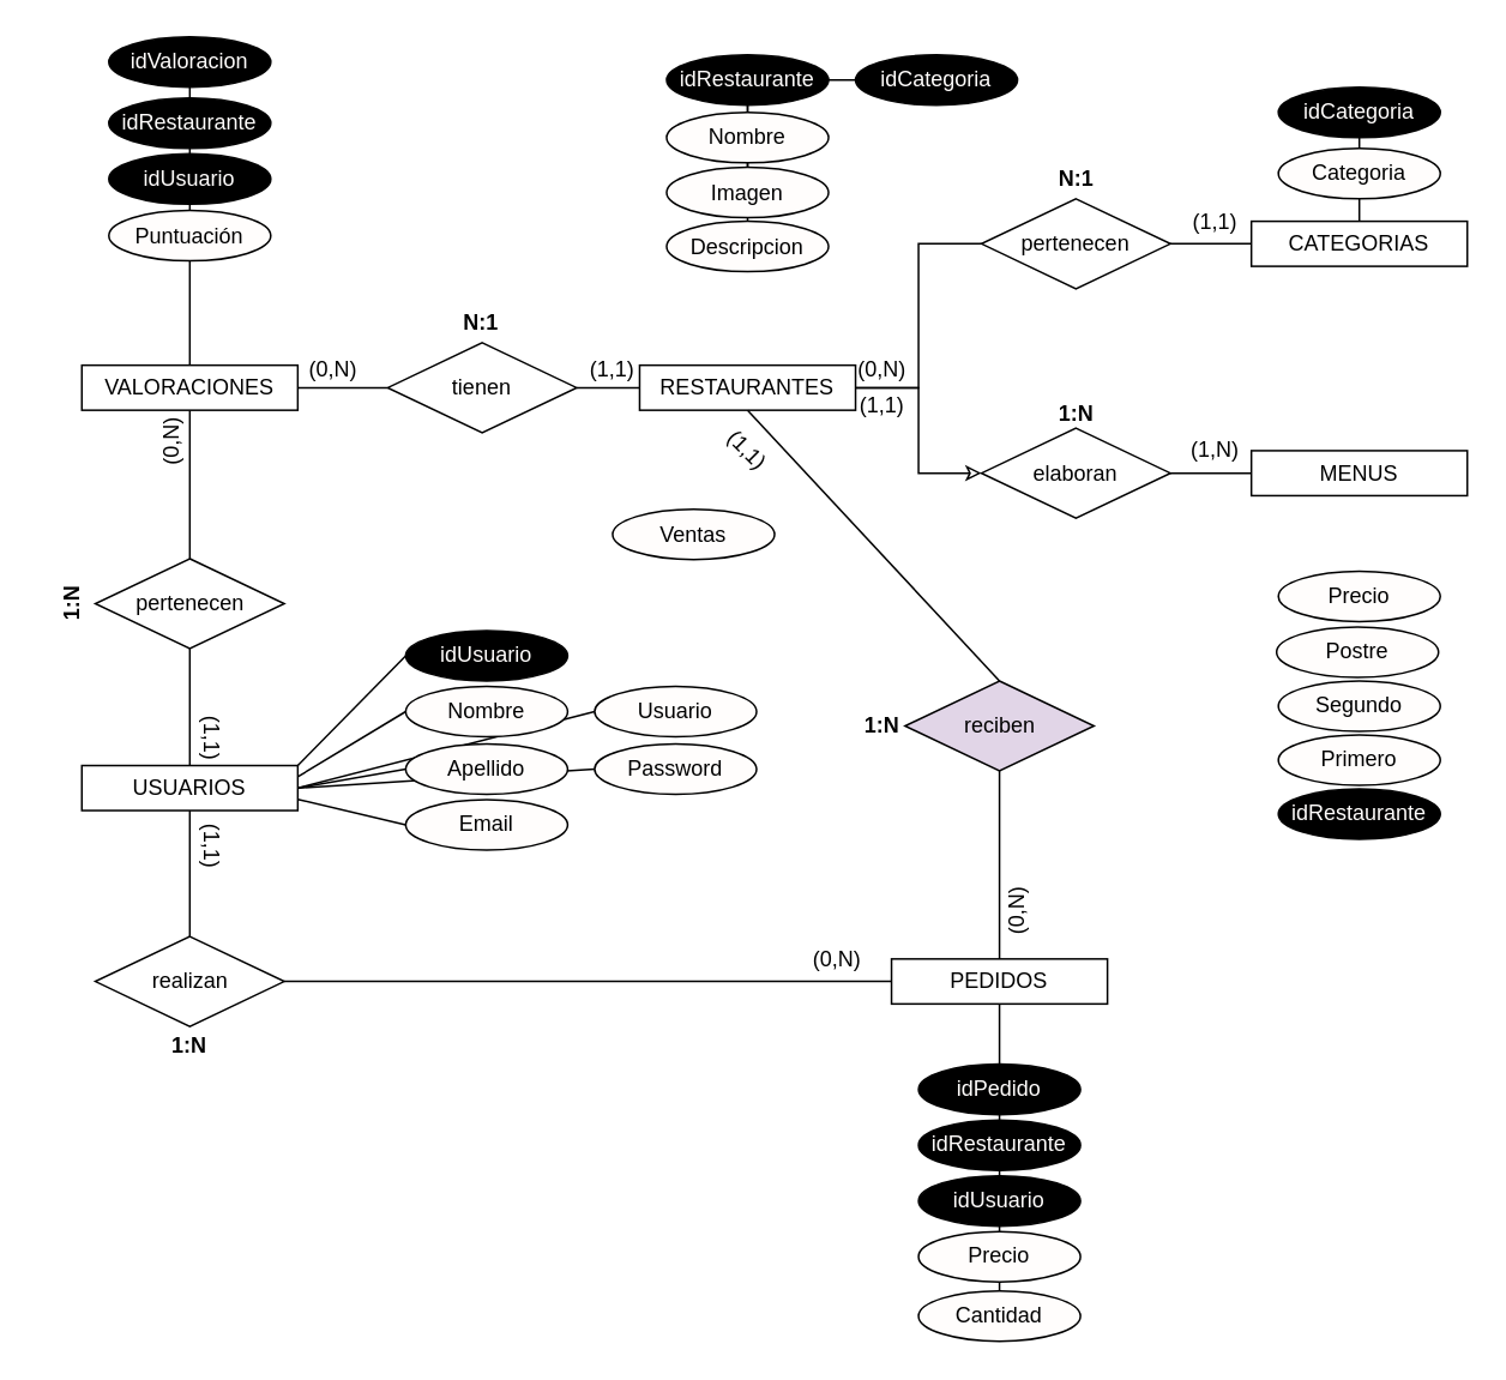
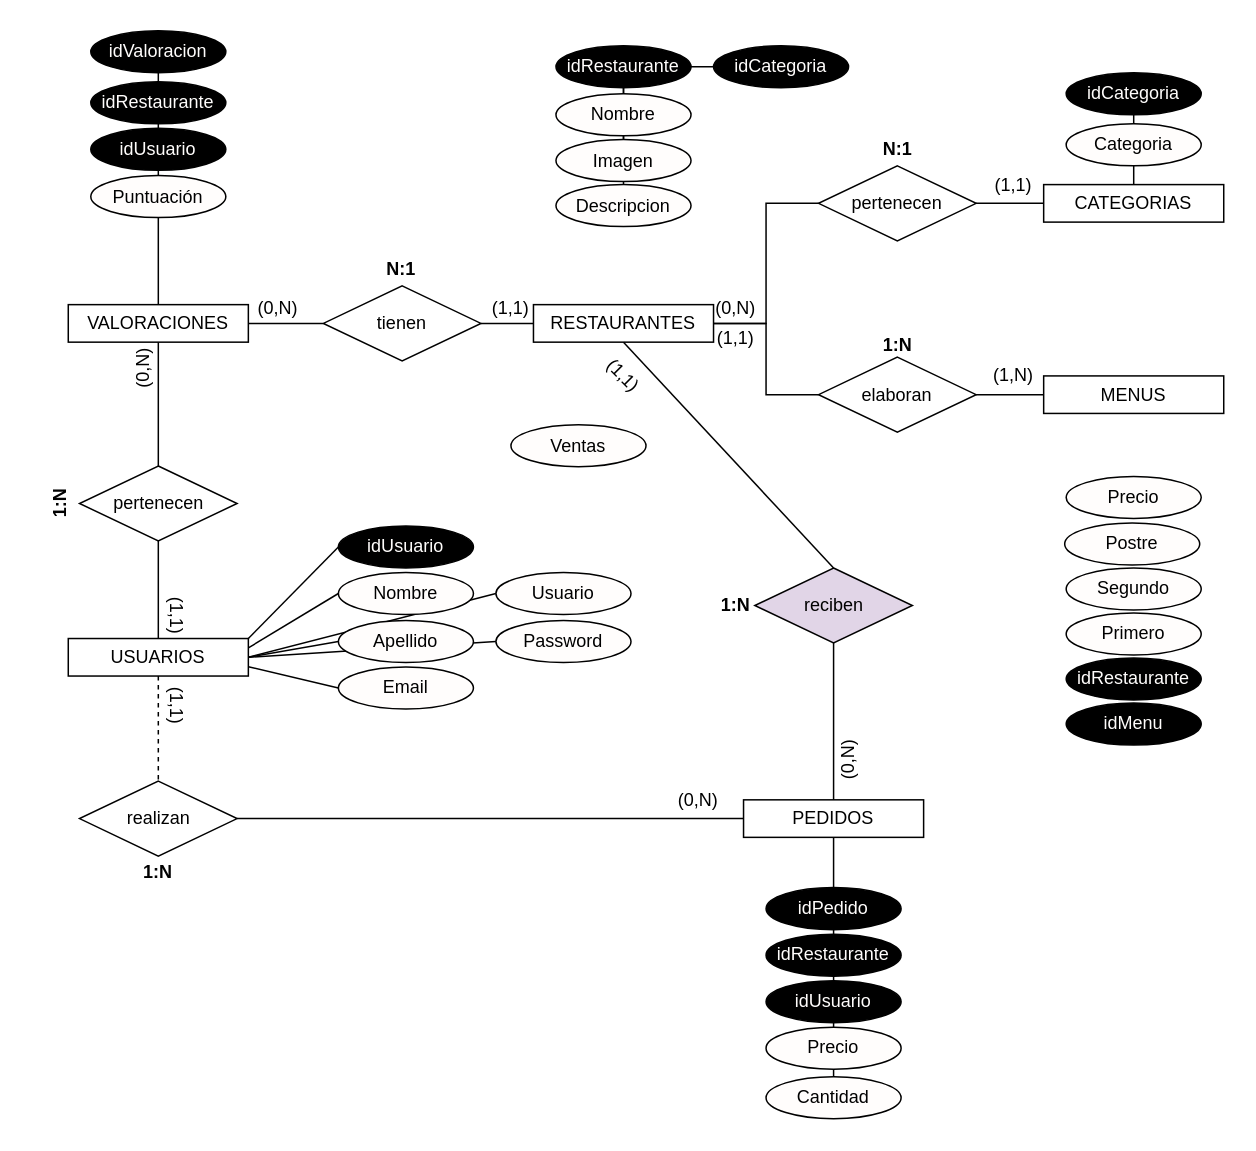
- <mxCell id="8" style="edgeStyle=orthogonalEdgeStyle;rounded=0;orthogonalLoop=1;jettySize=auto;html=1;entryX=0;entryY=0.5;entryDx=0;entryDy=0;endArrow=classic;endFill=0;" parent="1" source="10" target="25" edge="1"><mxGeometry relative="1" as="geometry" /></mxCell>
+ <mxCell id="8" style="edgeStyle=orthogonalEdgeStyle;rounded=0;orthogonalLoop=1;jettySize=auto;html=1;entryX=0;entryY=0.5;entryDx=0;entryDy=0;endArrow=none;endFill=0;" parent="1" source="10" target="25" edge="1"><mxGeometry relative="1" as="geometry" /></mxCell>
+ <mxCell id="59" value="idMenu" style="ellipse;whiteSpace=wrap;html=1;fillColor=#000000;fontColor=#FFFDFC;" parent="1" vertex="1"><mxGeometry x="710" y="468" width="90" height="28" as="geometry" /></mxCell>
- <mxCell id="15" style="edgeStyle=orthogonalEdgeStyle;rounded=0;orthogonalLoop=1;jettySize=auto;html=1;entryX=0.5;entryY=0;entryDx=0;entryDy=0;endArrow=none;endFill=0;" parent="1" source="16" target="23" edge="1"><mxGeometry relative="1" as="geometry" /></mxCell>
+ <mxCell id="15" style="edgeStyle=orthogonalEdgeStyle;rounded=0;orthogonalLoop=1;jettySize=auto;html=1;entryX=0.5;entryY=0;entryDx=0;entryDy=0;endArrow=none;endFill=0;dashed=1;" parent="1" source="16" target="23" edge="1"><mxGeometry relative="1" as="geometry" /></mxCell>
